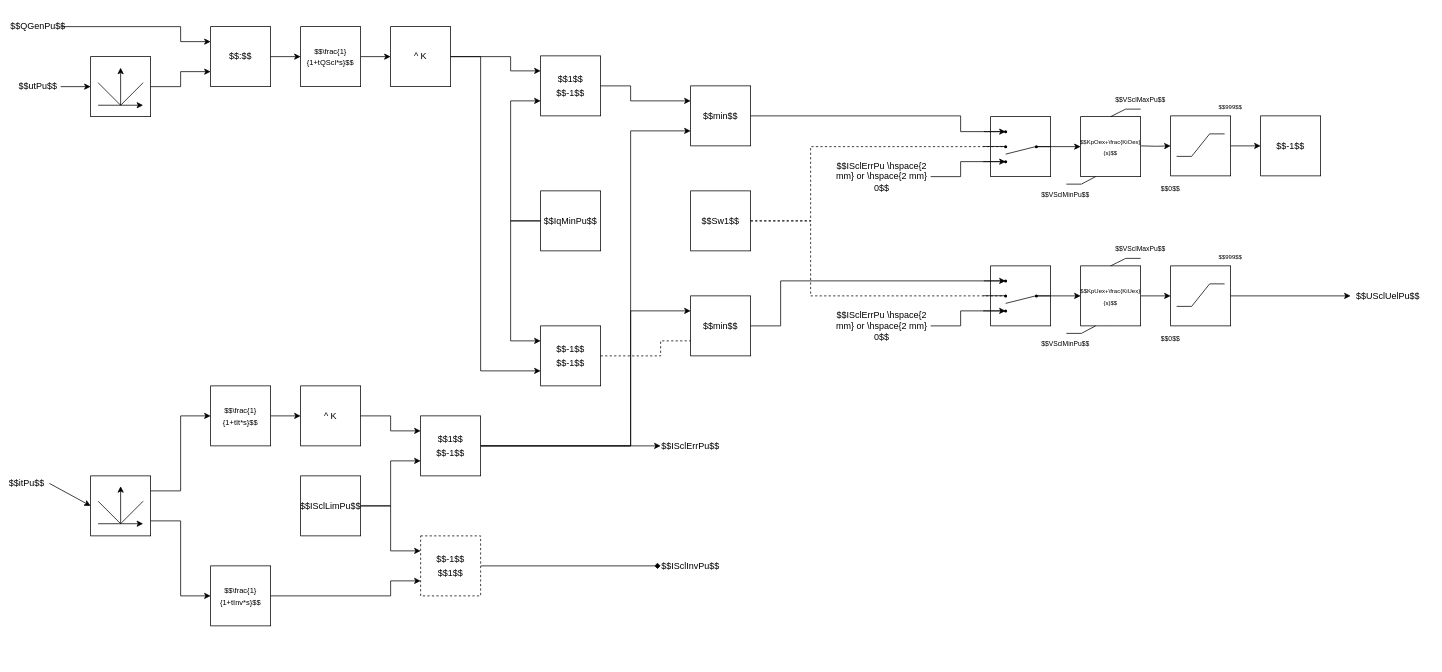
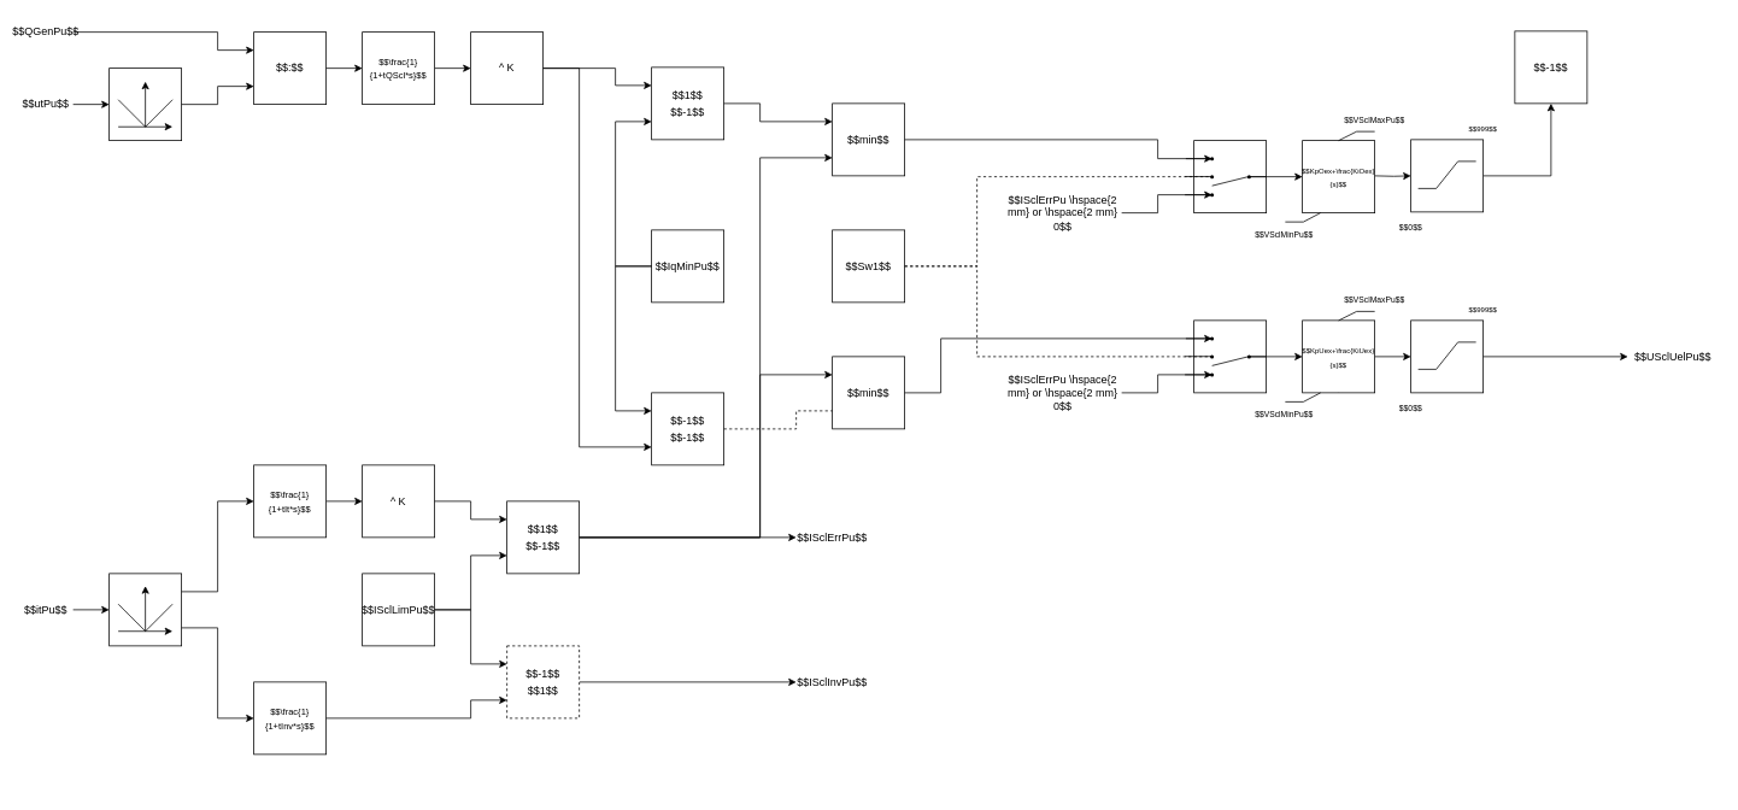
- <mxCell id="122" value="&lt;span style=&quot;background-color: initial;&quot;&gt;$$-1$$&lt;/span&gt;" style="whiteSpace=wrap;html=1;aspect=fixed;" vertex="1" parent="1"><mxGeometry x="1680" y="154" width="80" height="80" as="geometry" /></mxCell>
+ <mxCell id="122" value="&lt;span style=&quot;background-color: initial;&quot;&gt;$$-1$$&lt;/span&gt;" style="whiteSpace=wrap;html=1;aspect=fixed;" vertex="1" parent="1"><mxGeometry x="1675" y="34" width="80" height="80" as="geometry" /></mxCell>
- <mxCell id="33" value="$$itPu$$" style="text;strokeColor=none;align=center;fillColor=none;html=1;verticalAlign=middle;whiteSpace=wrap;rounded=0;" parent="1" vertex="1"><mxGeometry x="5" y="629" width="60" height="30" as="geometry" /></mxCell>
+ <mxCell id="33" value="$$itPu$$" style="text;strokeColor=none;align=center;fillColor=none;html=1;verticalAlign=middle;whiteSpace=wrap;rounded=0;" parent="1" vertex="1"><mxGeometry x="20" y="659" width="60" height="30" as="geometry" /></mxCell>
- <mxCell id="51" value="" style="edgeStyle=orthogonalEdgeStyle;rounded=0;orthogonalLoop=1;jettySize=auto;html=1;endArrow=diamond;" edge="1" parent="1" source="52" target="58"><mxGeometry relative="1" as="geometry" /></mxCell>
+ <mxCell id="51" value="" style="edgeStyle=orthogonalEdgeStyle;rounded=0;orthogonalLoop=1;jettySize=auto;html=1;" edge="1" parent="1" source="52" target="58"><mxGeometry relative="1" as="geometry" /></mxCell>
